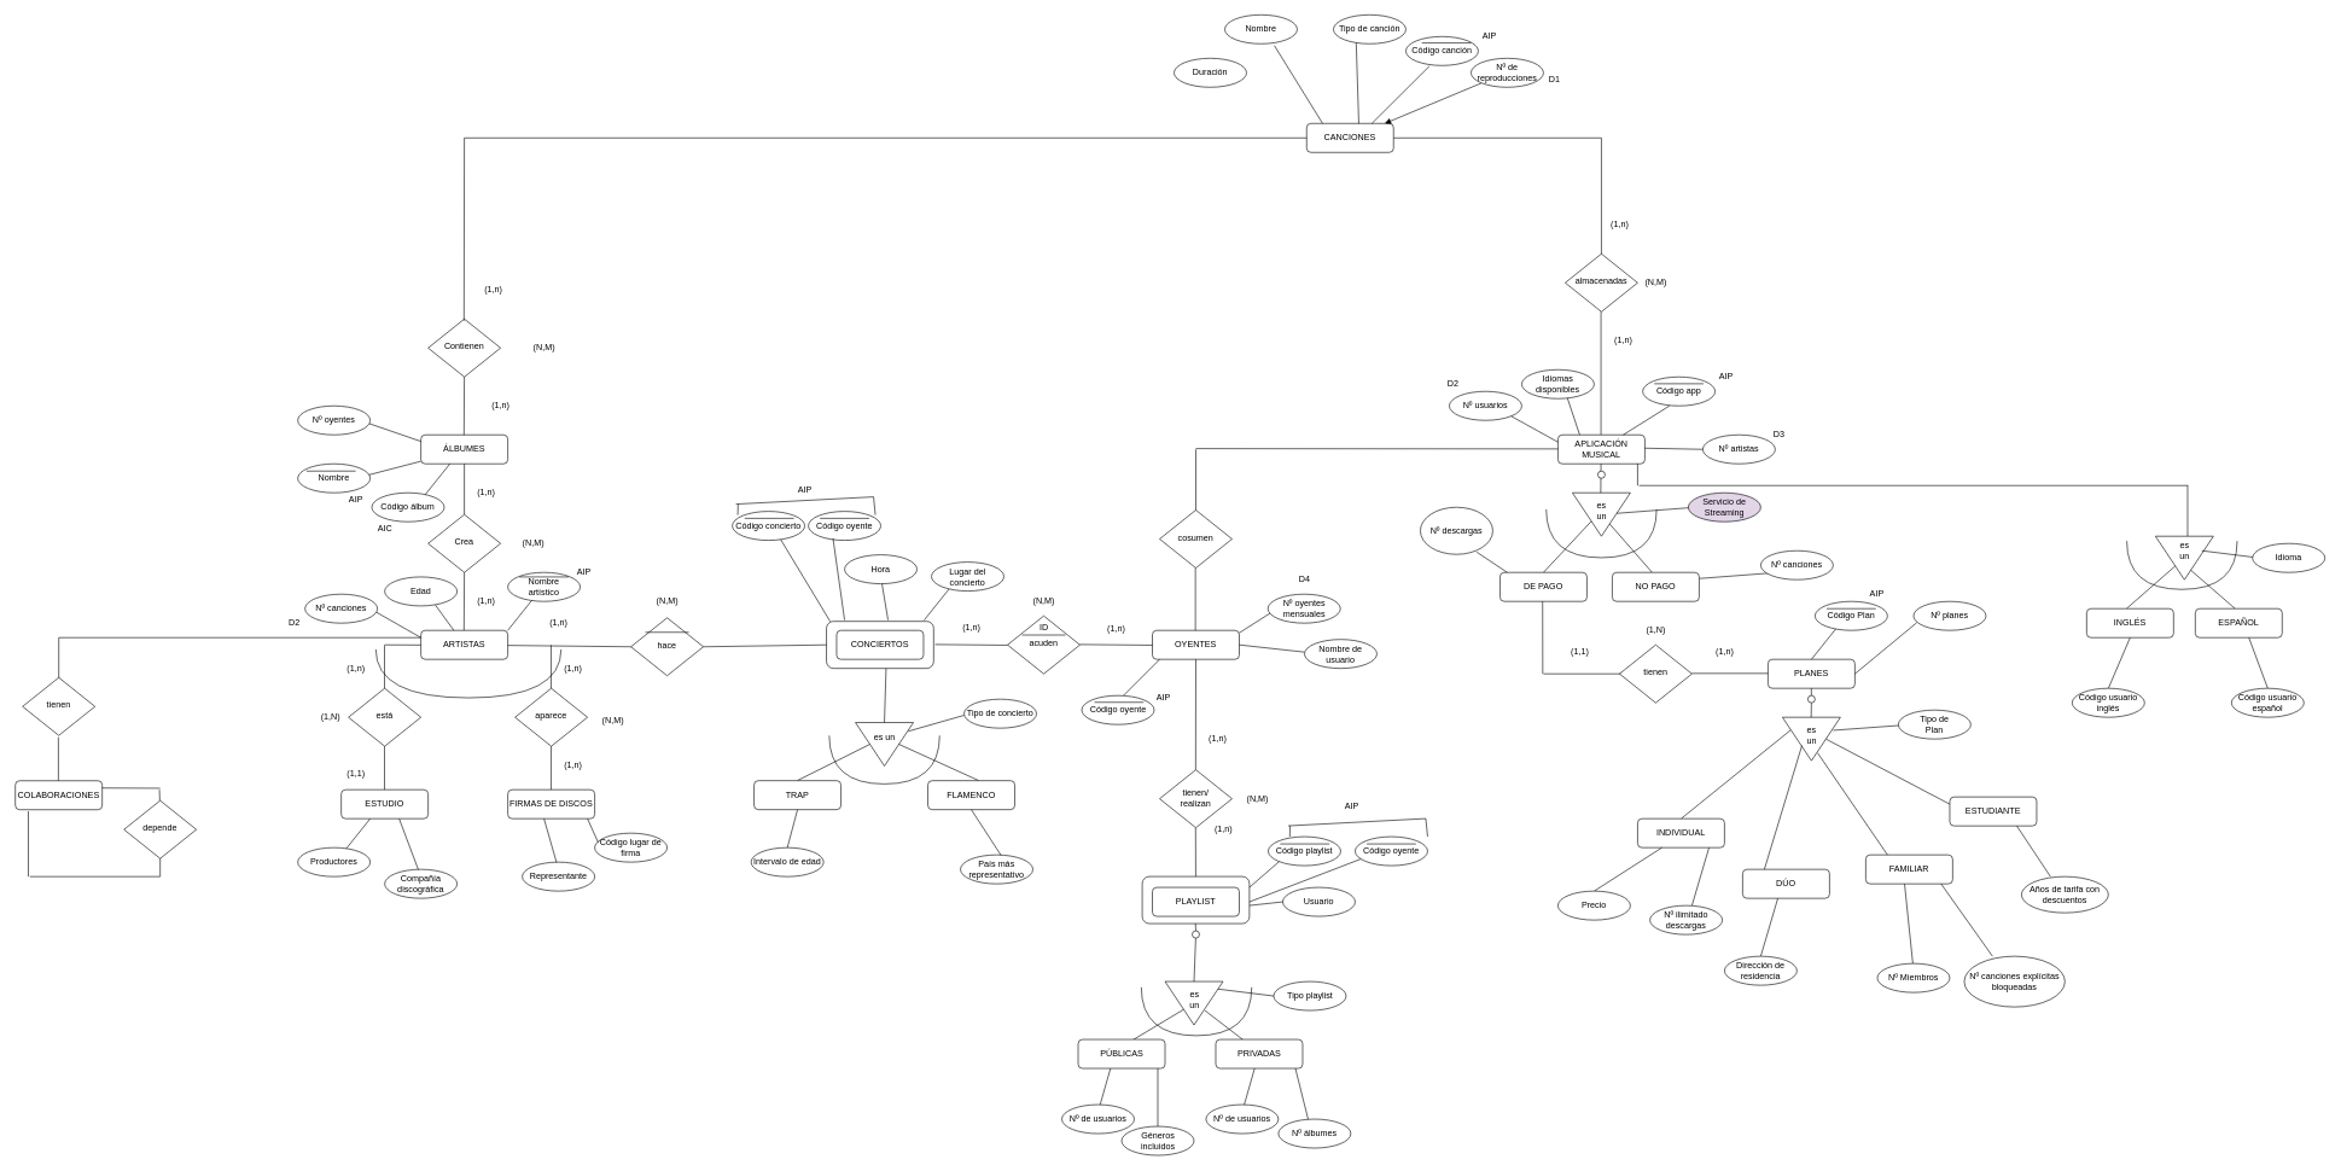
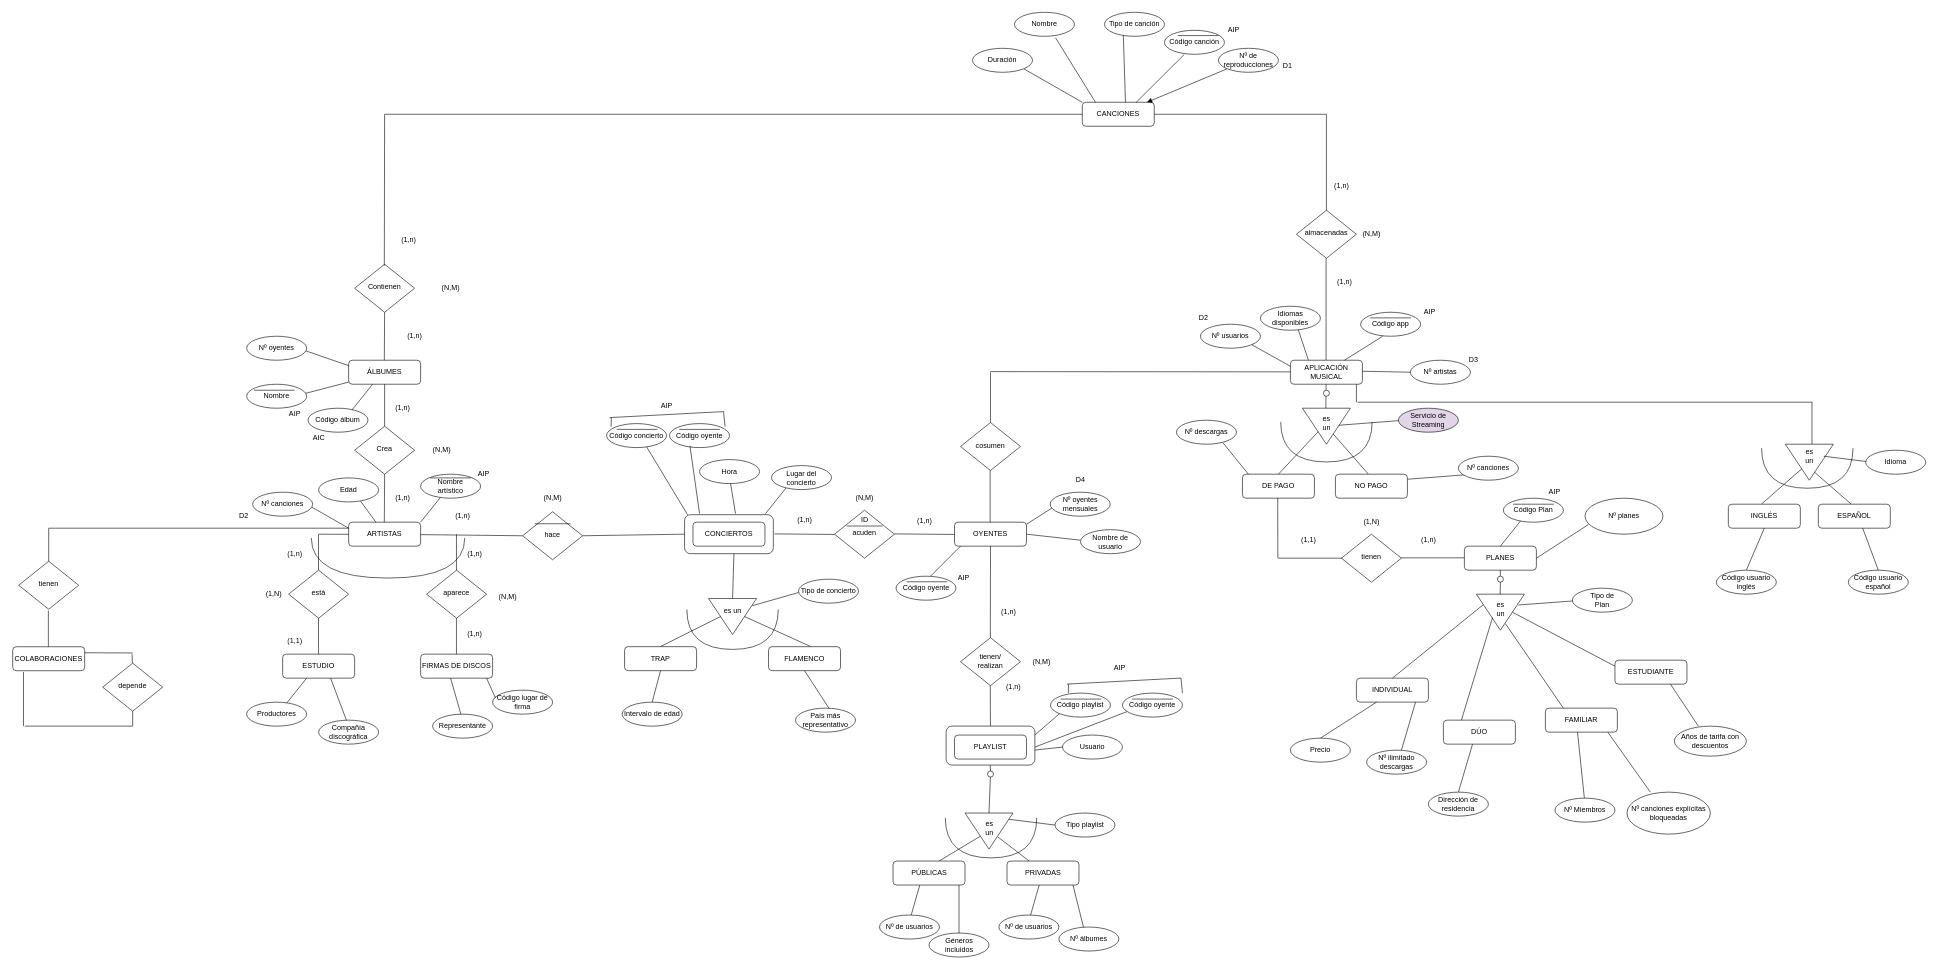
+ <mxCell id="11" value="" style="endArrow=none;html=1;rounded=0;exitX=1;exitY=1;exitDx=0;exitDy=0;entryX=0;entryY=0;entryDx=0;entryDy=0;" edge="1" parent="1" source="12" target="2"><mxGeometry relative="1" as="geometry"><mxPoint x="1730.5" y="150" as="sourcePoint" /><mxPoint x="1803" y="190" as="targetPoint" /></mxGeometry></mxCell>
- <mxCell id="41" value="Nº descargas" style="ellipse;whiteSpace=wrap;html=1;align=center;" vertex="1" parent="1"><mxGeometry x="1960" y="700" width="100" height="65" as="geometry" /></mxCell>
+ <mxCell id="41" value="Nº descargas" style="ellipse;whiteSpace=wrap;html=1;align=center;" vertex="1" parent="1"><mxGeometry x="1960" y="700" width="100" height="40" as="geometry" /></mxCell>
- <mxCell id="42" value="Nº planes" style="ellipse;whiteSpace=wrap;html=1;align=center;" vertex="1" parent="1"><mxGeometry x="2641" y="830" width="100" height="40" as="geometry" /></mxCell>
+ <mxCell id="42" value="Nº planes" style="ellipse;whiteSpace=wrap;html=1;align=center;" vertex="1" parent="1"><mxGeometry x="2641" y="830" width="130" height="60" as="geometry" /></mxCell>
